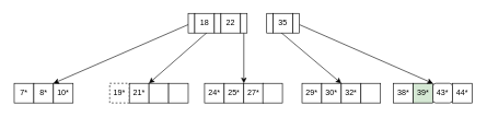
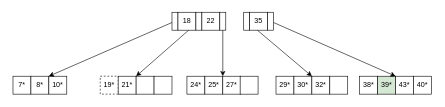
- <mxCell id="14" value="43*&lt;span style=&quot;white-space: pre&quot;&gt;&lt;br&gt;&lt;/span&gt;" style="whiteSpace=wrap;html=1;rounded=1;" vertex="1" parent="11"><mxGeometry x="60" width="30" height="30" as="geometry" /></mxCell>
+ <mxCell id="14" value="43*&lt;span style=&quot;white-space: pre&quot;&gt;&lt;br&gt;&lt;/span&gt;" style="rounded=0;whiteSpace=wrap;html=1;" vertex="1" parent="11"><mxGeometry x="60" width="30" height="30" as="geometry" /></mxCell>
- <mxCell id="15" value="44*" style="rounded=0;whiteSpace=wrap;html=1;" vertex="1" parent="11"><mxGeometry x="90" width="30" height="30" as="geometry" /></mxCell>
+ <mxCell id="15" value="40*" style="rounded=0;whiteSpace=wrap;html=1;" vertex="1" parent="11"><mxGeometry x="90" width="30" height="30" as="geometry" /></mxCell>
